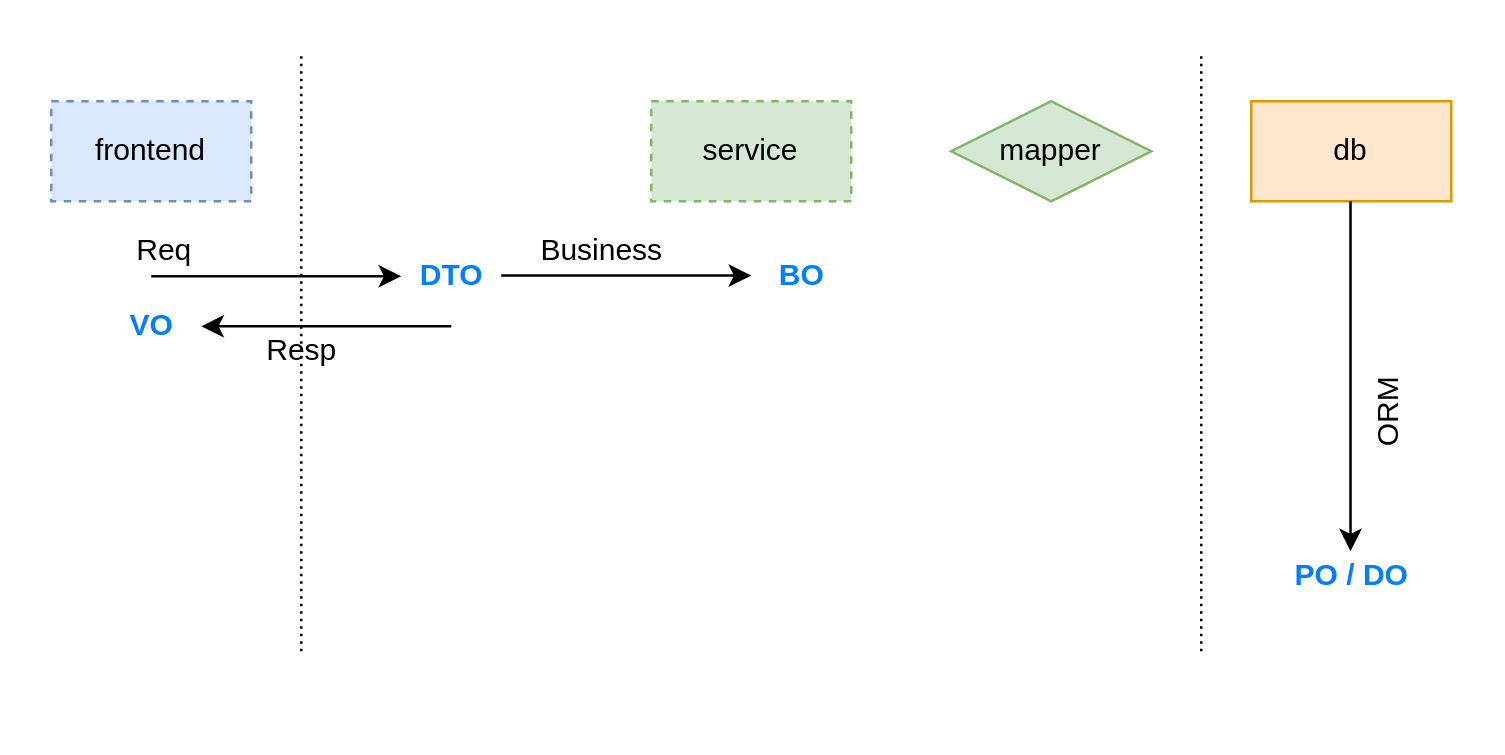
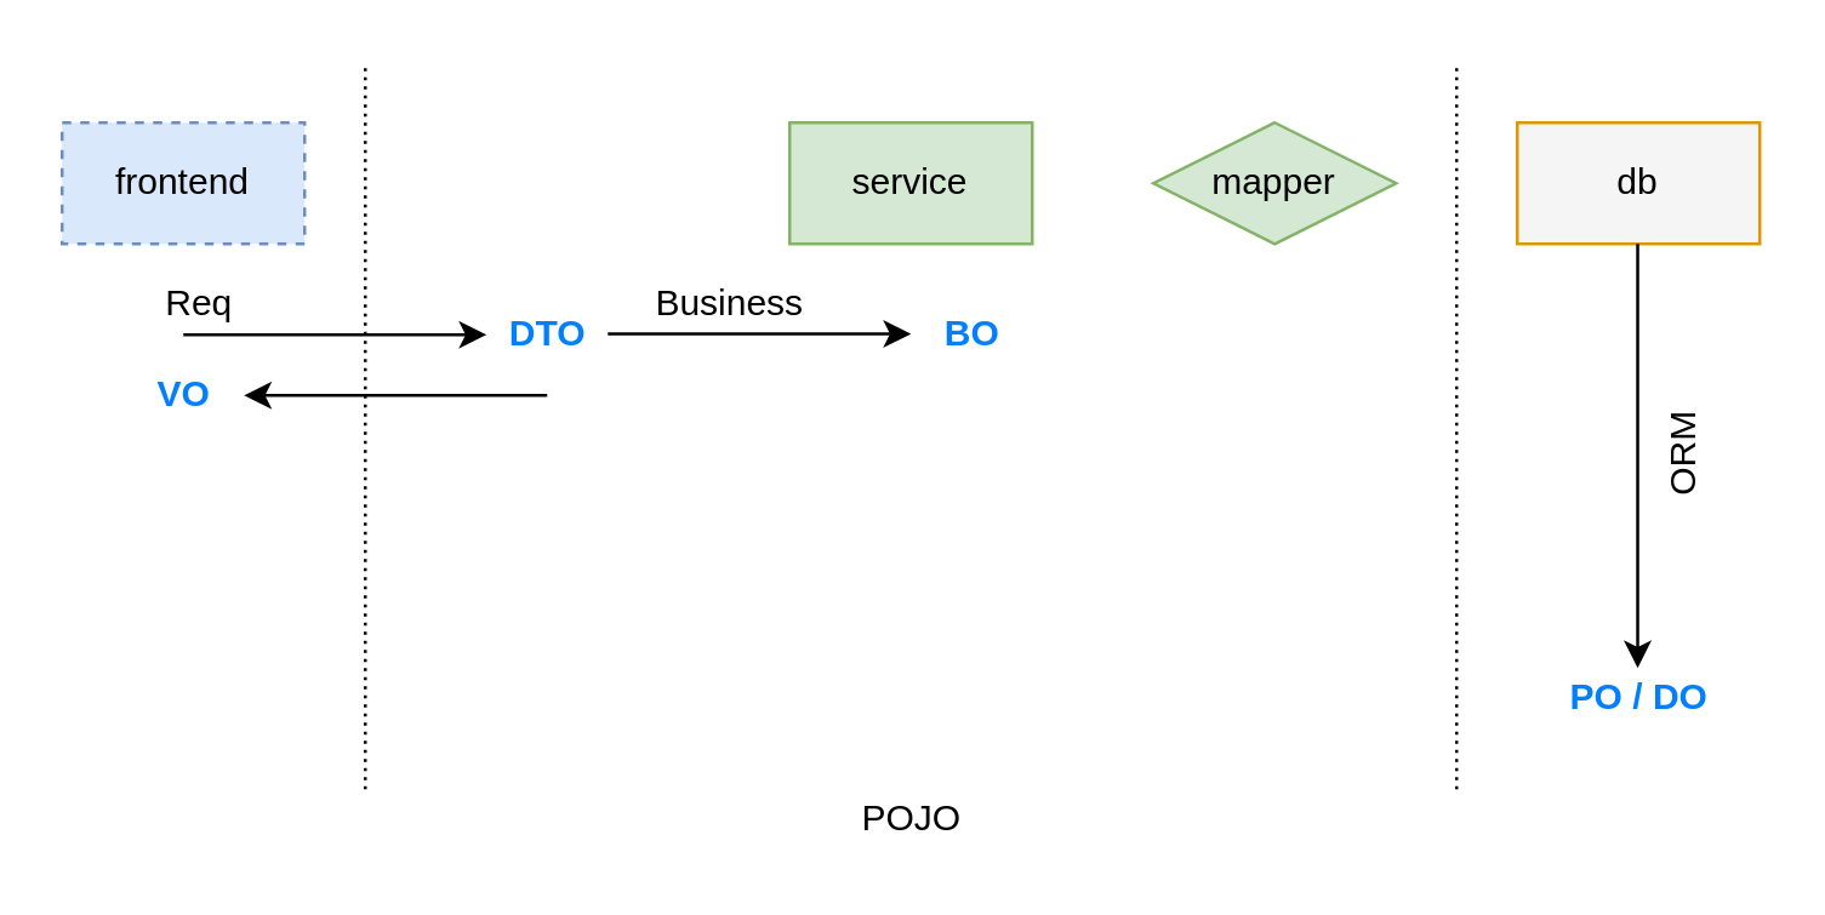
- <mxCell id="4" value="service" style="rounded=0;whiteSpace=wrap;html=1;fillColor=#d5e8d4;strokeColor=#82b366;dashed=1;" vertex="1" parent="1"><mxGeometry x="260" y="40" width="80" height="40" as="geometry" /></mxCell>
+ <mxCell id="4" value="service" style="rounded=0;whiteSpace=wrap;html=1;fillColor=#d5e8d4;strokeColor=#82b366;" vertex="1" parent="1"><mxGeometry x="260" y="40" width="80" height="40" as="geometry" /></mxCell>
- <mxCell id="6" value="db" style="rounded=0;whiteSpace=wrap;html=1;fillColor=#ffe6cc;strokeColor=#d79b00;" vertex="1" parent="1"><mxGeometry x="500" y="40" width="80" height="40" as="geometry" /></mxCell>
+ <mxCell id="6" value="db" style="rounded=0;whiteSpace=wrap;html=1;fillColor=#f5f5f5;strokeColor=#d79b00;" vertex="1" parent="1"><mxGeometry x="500" y="40" width="80" height="40" as="geometry" /></mxCell>
- <mxCell id="14" value="Resp" style="text;html=1;align=center;verticalAlign=middle;resizable=0;points=[];autosize=1;strokeColor=none;fillColor=none;spacing=0;" vertex="1" parent="1"><mxGeometry x="95" y="130" width="50" height="20" as="geometry" /></mxCell>
- <mxCell id="8" value="ORM" style="text;html=1;align=center;verticalAlign=middle;resizable=0;points=[];autosize=1;strokeColor=none;fillColor=none;spacing=0;horizontal=0;" vertex="1" parent="1"><mxGeometry x="530" y="155" width="50" height="20" as="geometry" /></mxCell>
+ <mxCell id="8" value="ORM" style="text;html=1;align=center;verticalAlign=middle;resizable=0;points=[];autosize=1;strokeColor=none;fillColor=none;spacing=0;horizontal=0;" vertex="1" parent="1"><mxGeometry x="530" y="140" width="50" height="20" as="geometry" /></mxCell>
+ <mxCell id="7" value="POJO" style="text;html=1;align=center;verticalAlign=middle;resizable=0;points=[];autosize=1;strokeColor=none;fillColor=none;spacing=0;" vertex="1" parent="1"><mxGeometry x="275" y="260" width="50" height="20" as="geometry" /></mxCell>
